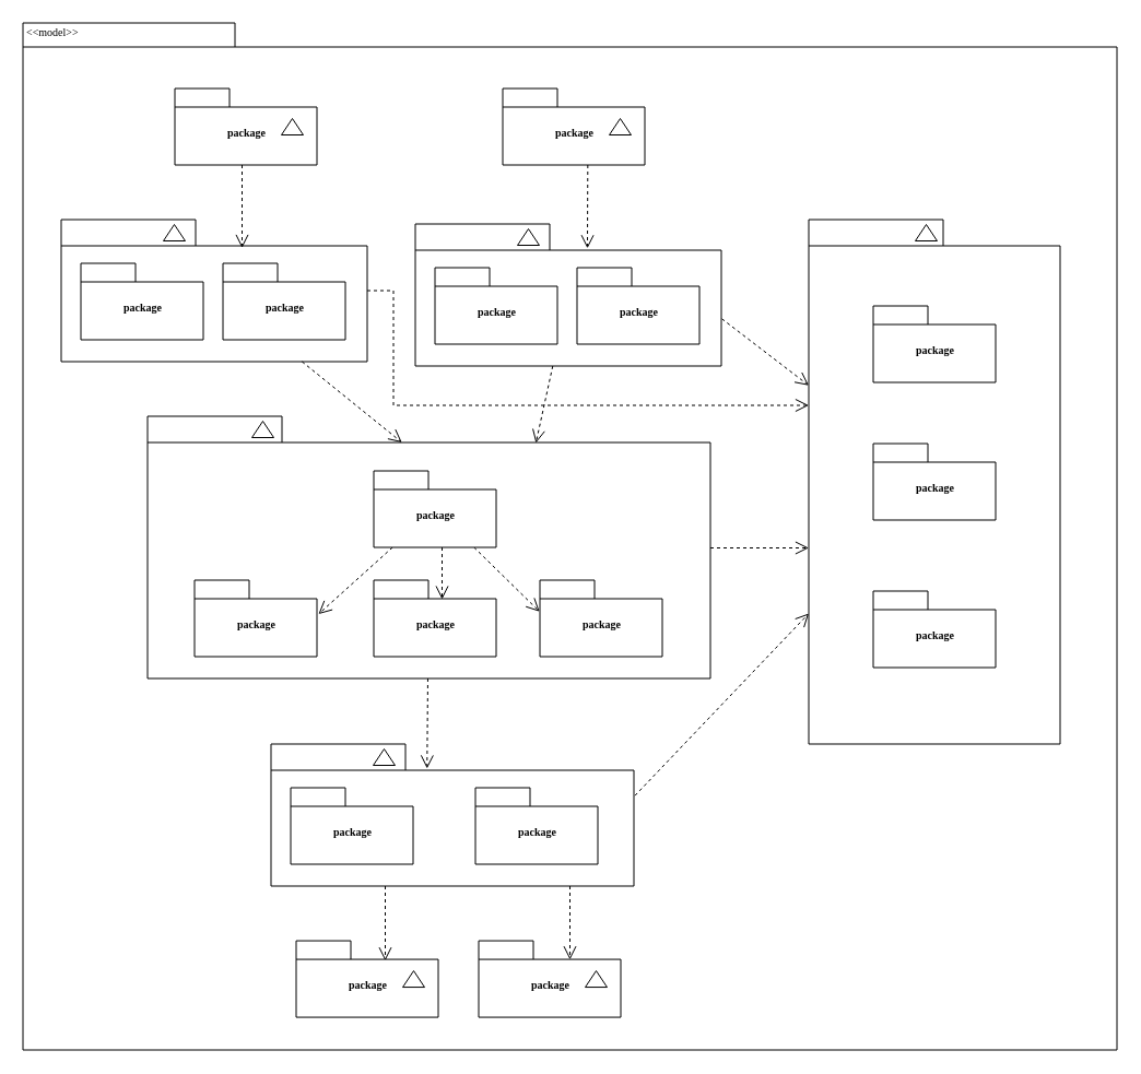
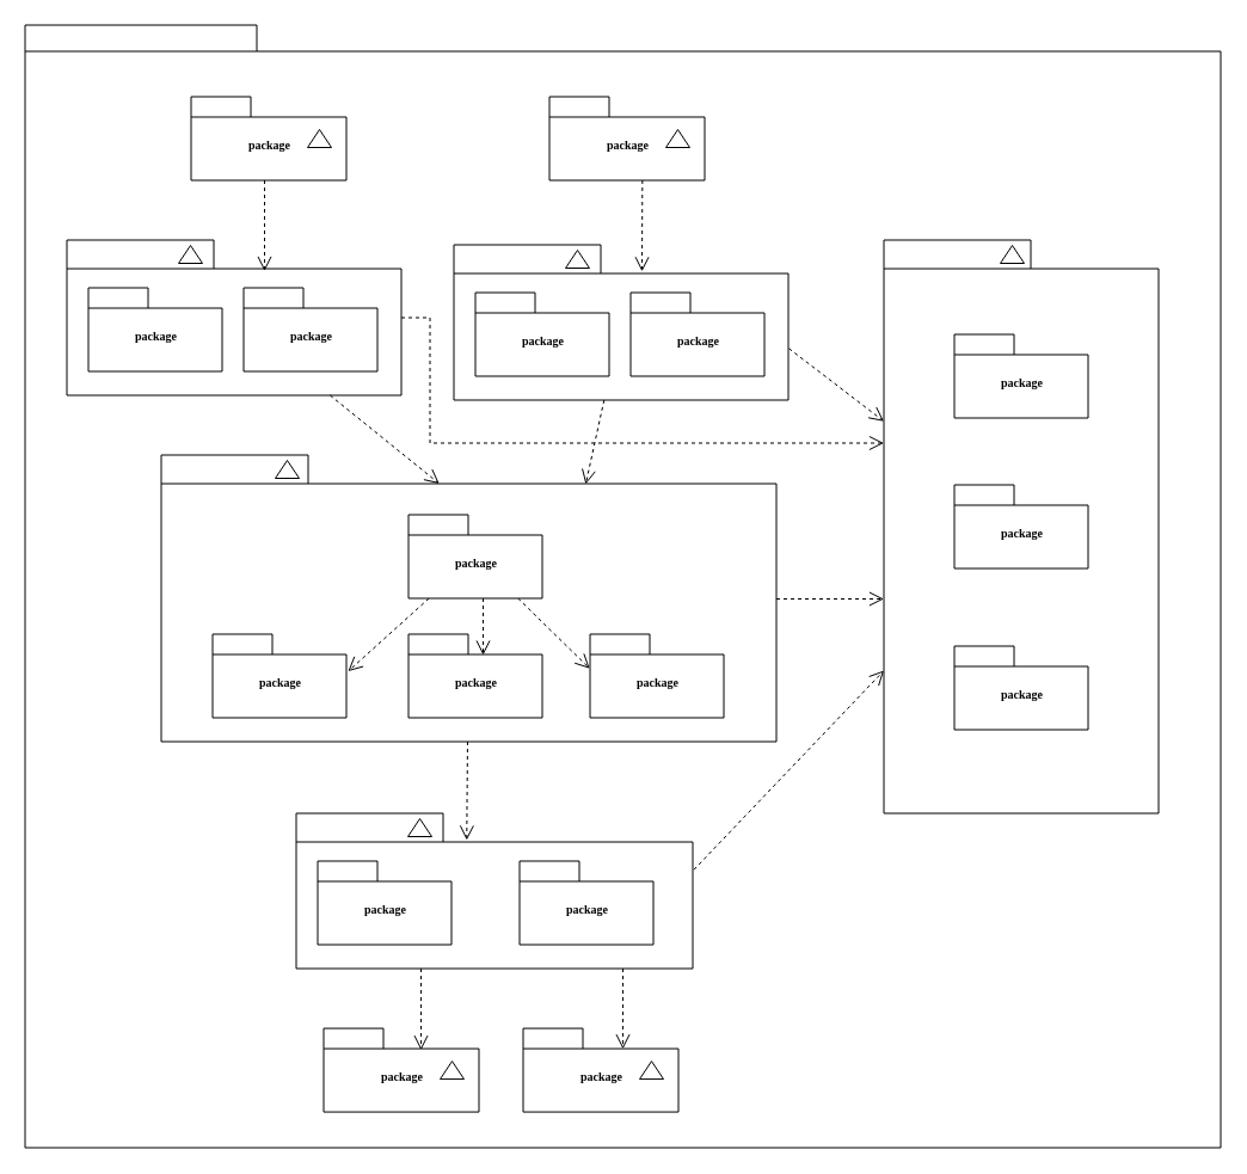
- <mxCell id="56" value="&amp;lt;&amp;lt;model&amp;gt;&amp;gt;" style="text;html=1;align=left;verticalAlign=top;spacingTop=-4;fontSize=10;fontFamily=Verdana" parent="1" vertex="1"><mxGeometry x="21.5" y="20.5" width="130" height="20" as="geometry" /></mxCell>
